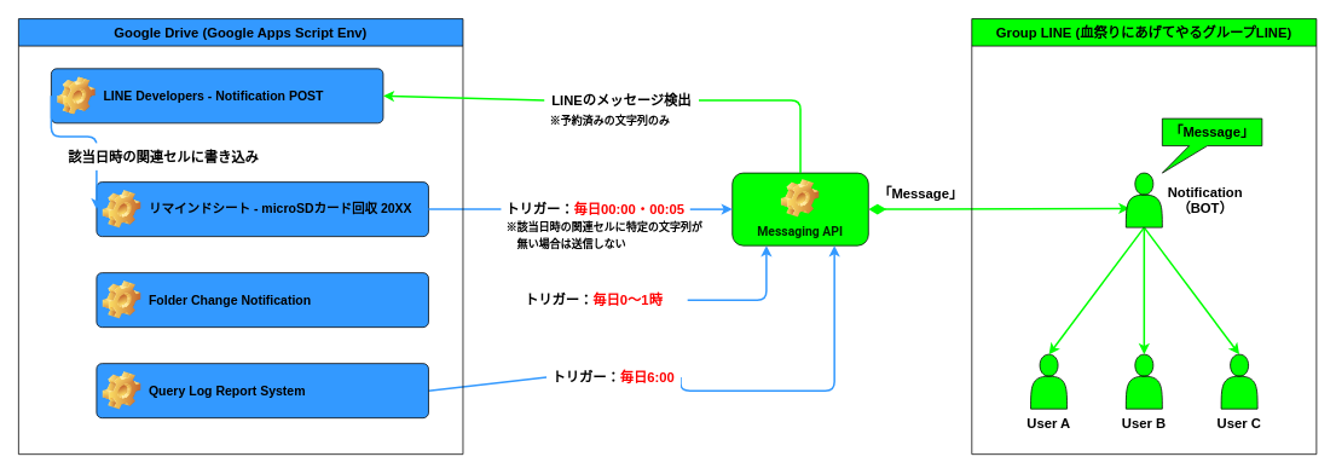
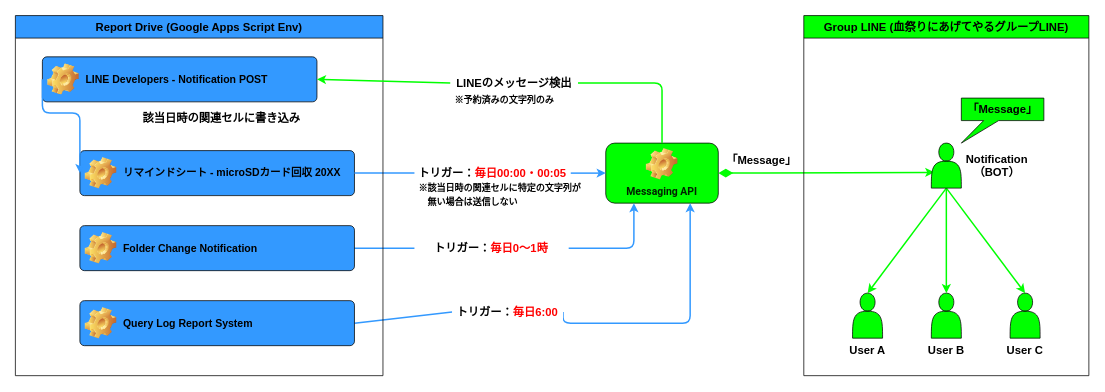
- <mxCell id="34" value="&lt;font style=&quot;font-size: 15px;&quot;&gt;Google Drive (Google Apps Script Env)&lt;/font&gt;" style="swimlane;whiteSpace=wrap;html=1;container=0;startSize=30;fillColor=#3399FF;" parent="1" vertex="1"><mxGeometry x="20" y="20" width="490" height="480" as="geometry" /></mxCell>
+ <mxCell id="34" value="&lt;font style=&quot;font-size: 15px;&quot;&gt;Report Drive (Google Apps Script Env)&lt;/font&gt;" style="swimlane;whiteSpace=wrap;html=1;container=0;startSize=30;fillColor=#3399FF;" parent="1" vertex="1"><mxGeometry x="20" y="20" width="490" height="480" as="geometry" /></mxCell>
- <mxCell id="35" value="該当日時の関連セルに書き込み" style="text;html=1;align=center;verticalAlign=middle;whiteSpace=wrap;rounded=0;fontStyle=1;fillColor=default;fontSize=15;" parent="34" vertex="1"><mxGeometry x="50" y="137" width="220" height="30" as="geometry" /></mxCell>
+ <mxCell id="35" value="該当日時の関連セルに書き込み" style="text;html=1;align=center;verticalAlign=middle;whiteSpace=wrap;rounded=0;fontStyle=1;fillColor=default;fontSize=15;" parent="34" vertex="1"><mxGeometry x="165" y="122" width="220" height="30" as="geometry" /></mxCell>
+ <mxCell id="6" value="" style="elbow=vertical;html=1;rounded=1;sourcePerimeterSpacing=0;targetPerimeterSpacing=0;startSize=6;endSize=6;endArrow=none;endFill=0;startArrow=none;startFill=0;entryX=1;entryY=0.5;entryDx=0;entryDy=0;strokeWidth=2;strokeColor=#3399FF;" parent="1" source="31" target="37" edge="1"><mxGeometry relative="1" as="geometry"><mxPoint x="716" y="230" as="sourcePoint" /><mxPoint x="676" y="340" as="targetPoint" /></mxGeometry></mxCell>
